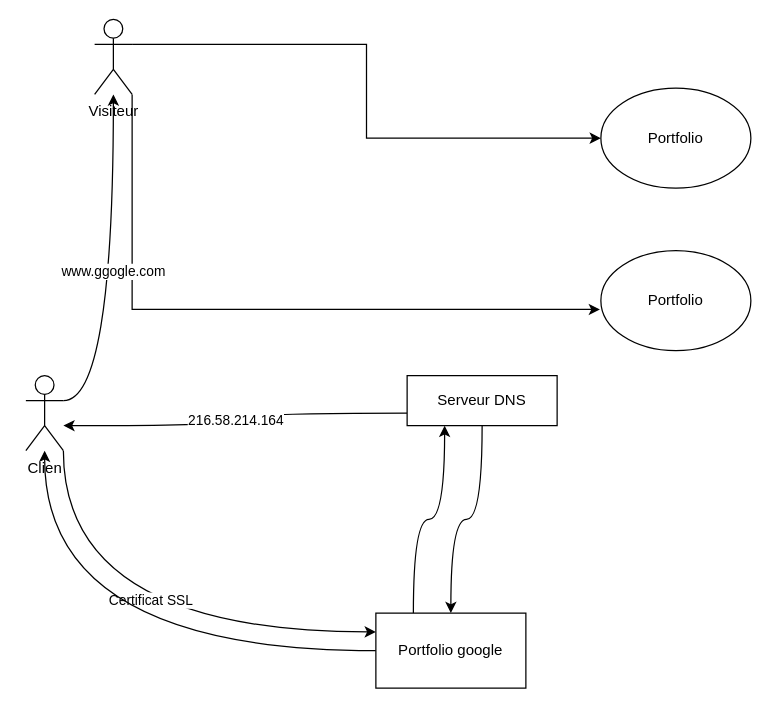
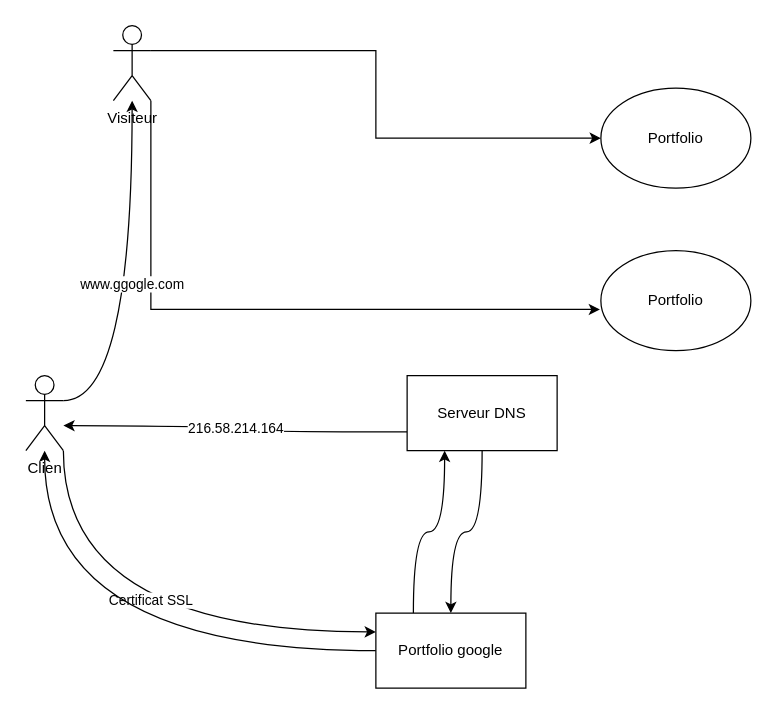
- <mxCell id="3" value="Visiteur" style="shape=umlActor;verticalLabelPosition=bottom;verticalAlign=top;html=1;outlineConnect=0;" vertex="1" parent="1"><mxGeometry x="75" y="15" width="30" height="60" as="geometry" /></mxCell>
+ <mxCell id="3" value="Visiteur" style="shape=umlActor;verticalLabelPosition=bottom;verticalAlign=top;html=1;outlineConnect=0;" vertex="1" parent="1"><mxGeometry x="90" y="20" width="30" height="60" as="geometry" /></mxCell>
- <mxCell id="12" value="Serveur DNS" style="rounded=0;whiteSpace=wrap;html=1;" vertex="1" parent="1"><mxGeometry x="325" y="300" width="120" height="40" as="geometry" /></mxCell>
+ <mxCell id="12" value="Serveur DNS" style="rounded=0;whiteSpace=wrap;html=1;" vertex="1" parent="1"><mxGeometry x="325" y="300" width="120" height="60" as="geometry" /></mxCell>
